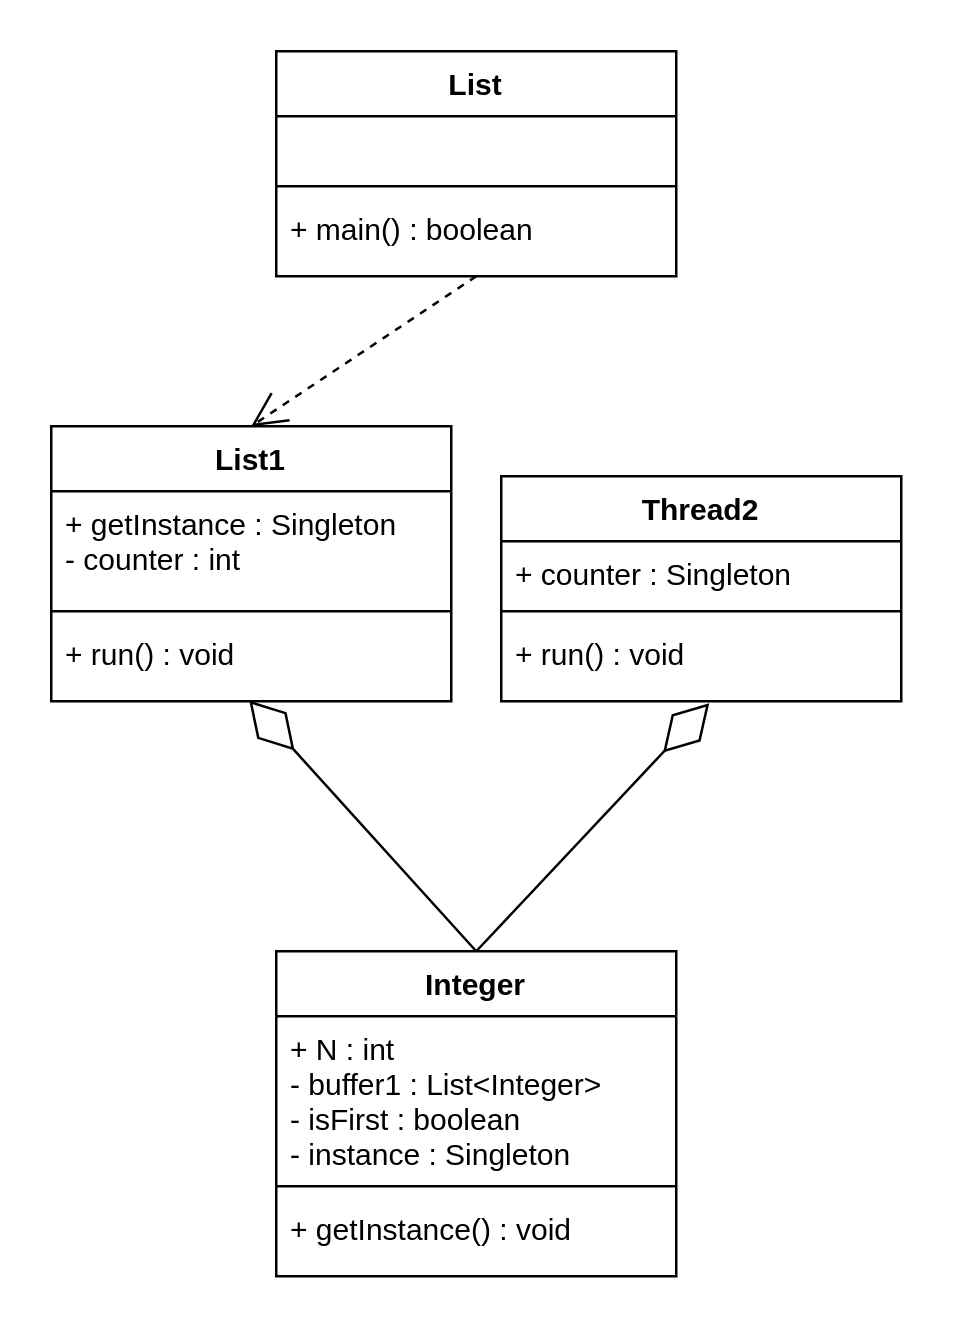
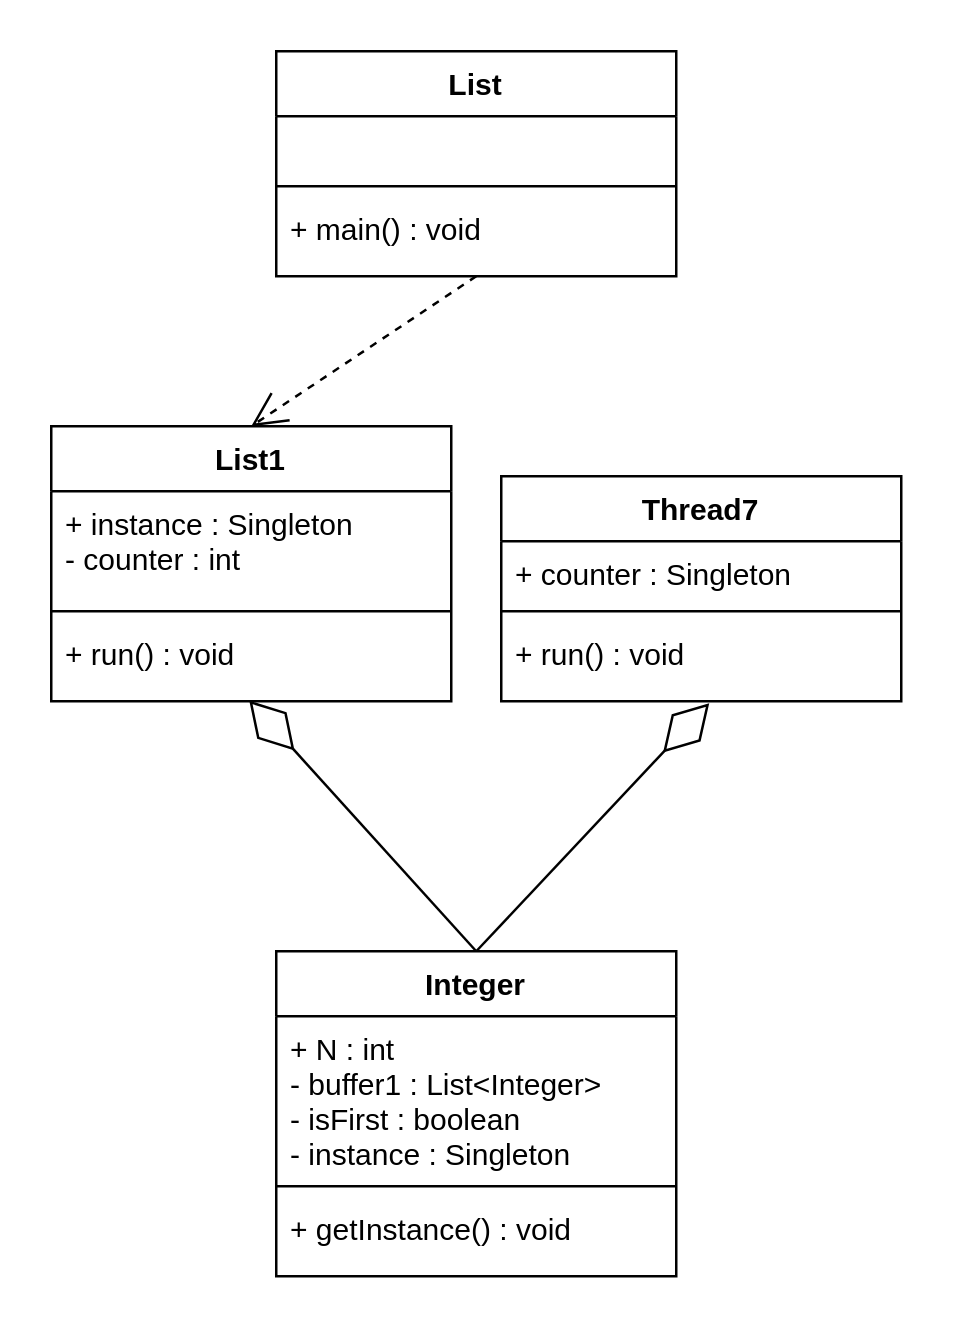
- <mxCell id="13" value="+ main() : boolean" style="text;strokeColor=none;fillColor=none;align=left;verticalAlign=top;spacingLeft=4;spacingRight=4;overflow=hidden;rotatable=0;points=[[0,0.5],[1,0.5]];portConstraint=eastwest;" vertex="1" parent="10"><mxGeometry y="58" width="160" height="32" as="geometry" /></mxCell>
+ <mxCell id="13" value="+ main() : void" style="text;strokeColor=none;fillColor=none;align=left;verticalAlign=top;spacingLeft=4;spacingRight=4;overflow=hidden;rotatable=0;points=[[0,0.5],[1,0.5]];portConstraint=eastwest;" vertex="1" parent="10"><mxGeometry y="58" width="160" height="32" as="geometry" /></mxCell>
- <mxCell id="6" value="Thread2" style="swimlane;fontStyle=1;align=center;verticalAlign=top;childLayout=stackLayout;horizontal=1;startSize=26;horizontalStack=0;resizeParent=1;resizeParentMax=0;resizeLast=0;collapsible=1;marginBottom=0;" vertex="1" parent="1"><mxGeometry x="200" y="190" width="160" height="90" as="geometry" /></mxCell>
+ <mxCell id="6" value="Thread7" style="swimlane;fontStyle=1;align=center;verticalAlign=top;childLayout=stackLayout;horizontal=1;startSize=26;horizontalStack=0;resizeParent=1;resizeParentMax=0;resizeLast=0;collapsible=1;marginBottom=0;" vertex="1" parent="1"><mxGeometry x="200" y="190" width="160" height="90" as="geometry" /></mxCell>
- <mxCell id="3" value="+ getInstance : Singleton&#10;- counter : int" style="text;strokeColor=none;fillColor=none;align=left;verticalAlign=top;spacingLeft=4;spacingRight=4;overflow=hidden;rotatable=0;points=[[0,0.5],[1,0.5]];portConstraint=eastwest;" parent="2" vertex="1"><mxGeometry y="26" width="160" height="44" as="geometry" /></mxCell>
+ <mxCell id="3" value="+ instance : Singleton&#10;- counter : int" style="text;strokeColor=none;fillColor=none;align=left;verticalAlign=top;spacingLeft=4;spacingRight=4;overflow=hidden;rotatable=0;points=[[0,0.5],[1,0.5]];portConstraint=eastwest;" parent="2" vertex="1"><mxGeometry y="26" width="160" height="44" as="geometry" /></mxCell>
